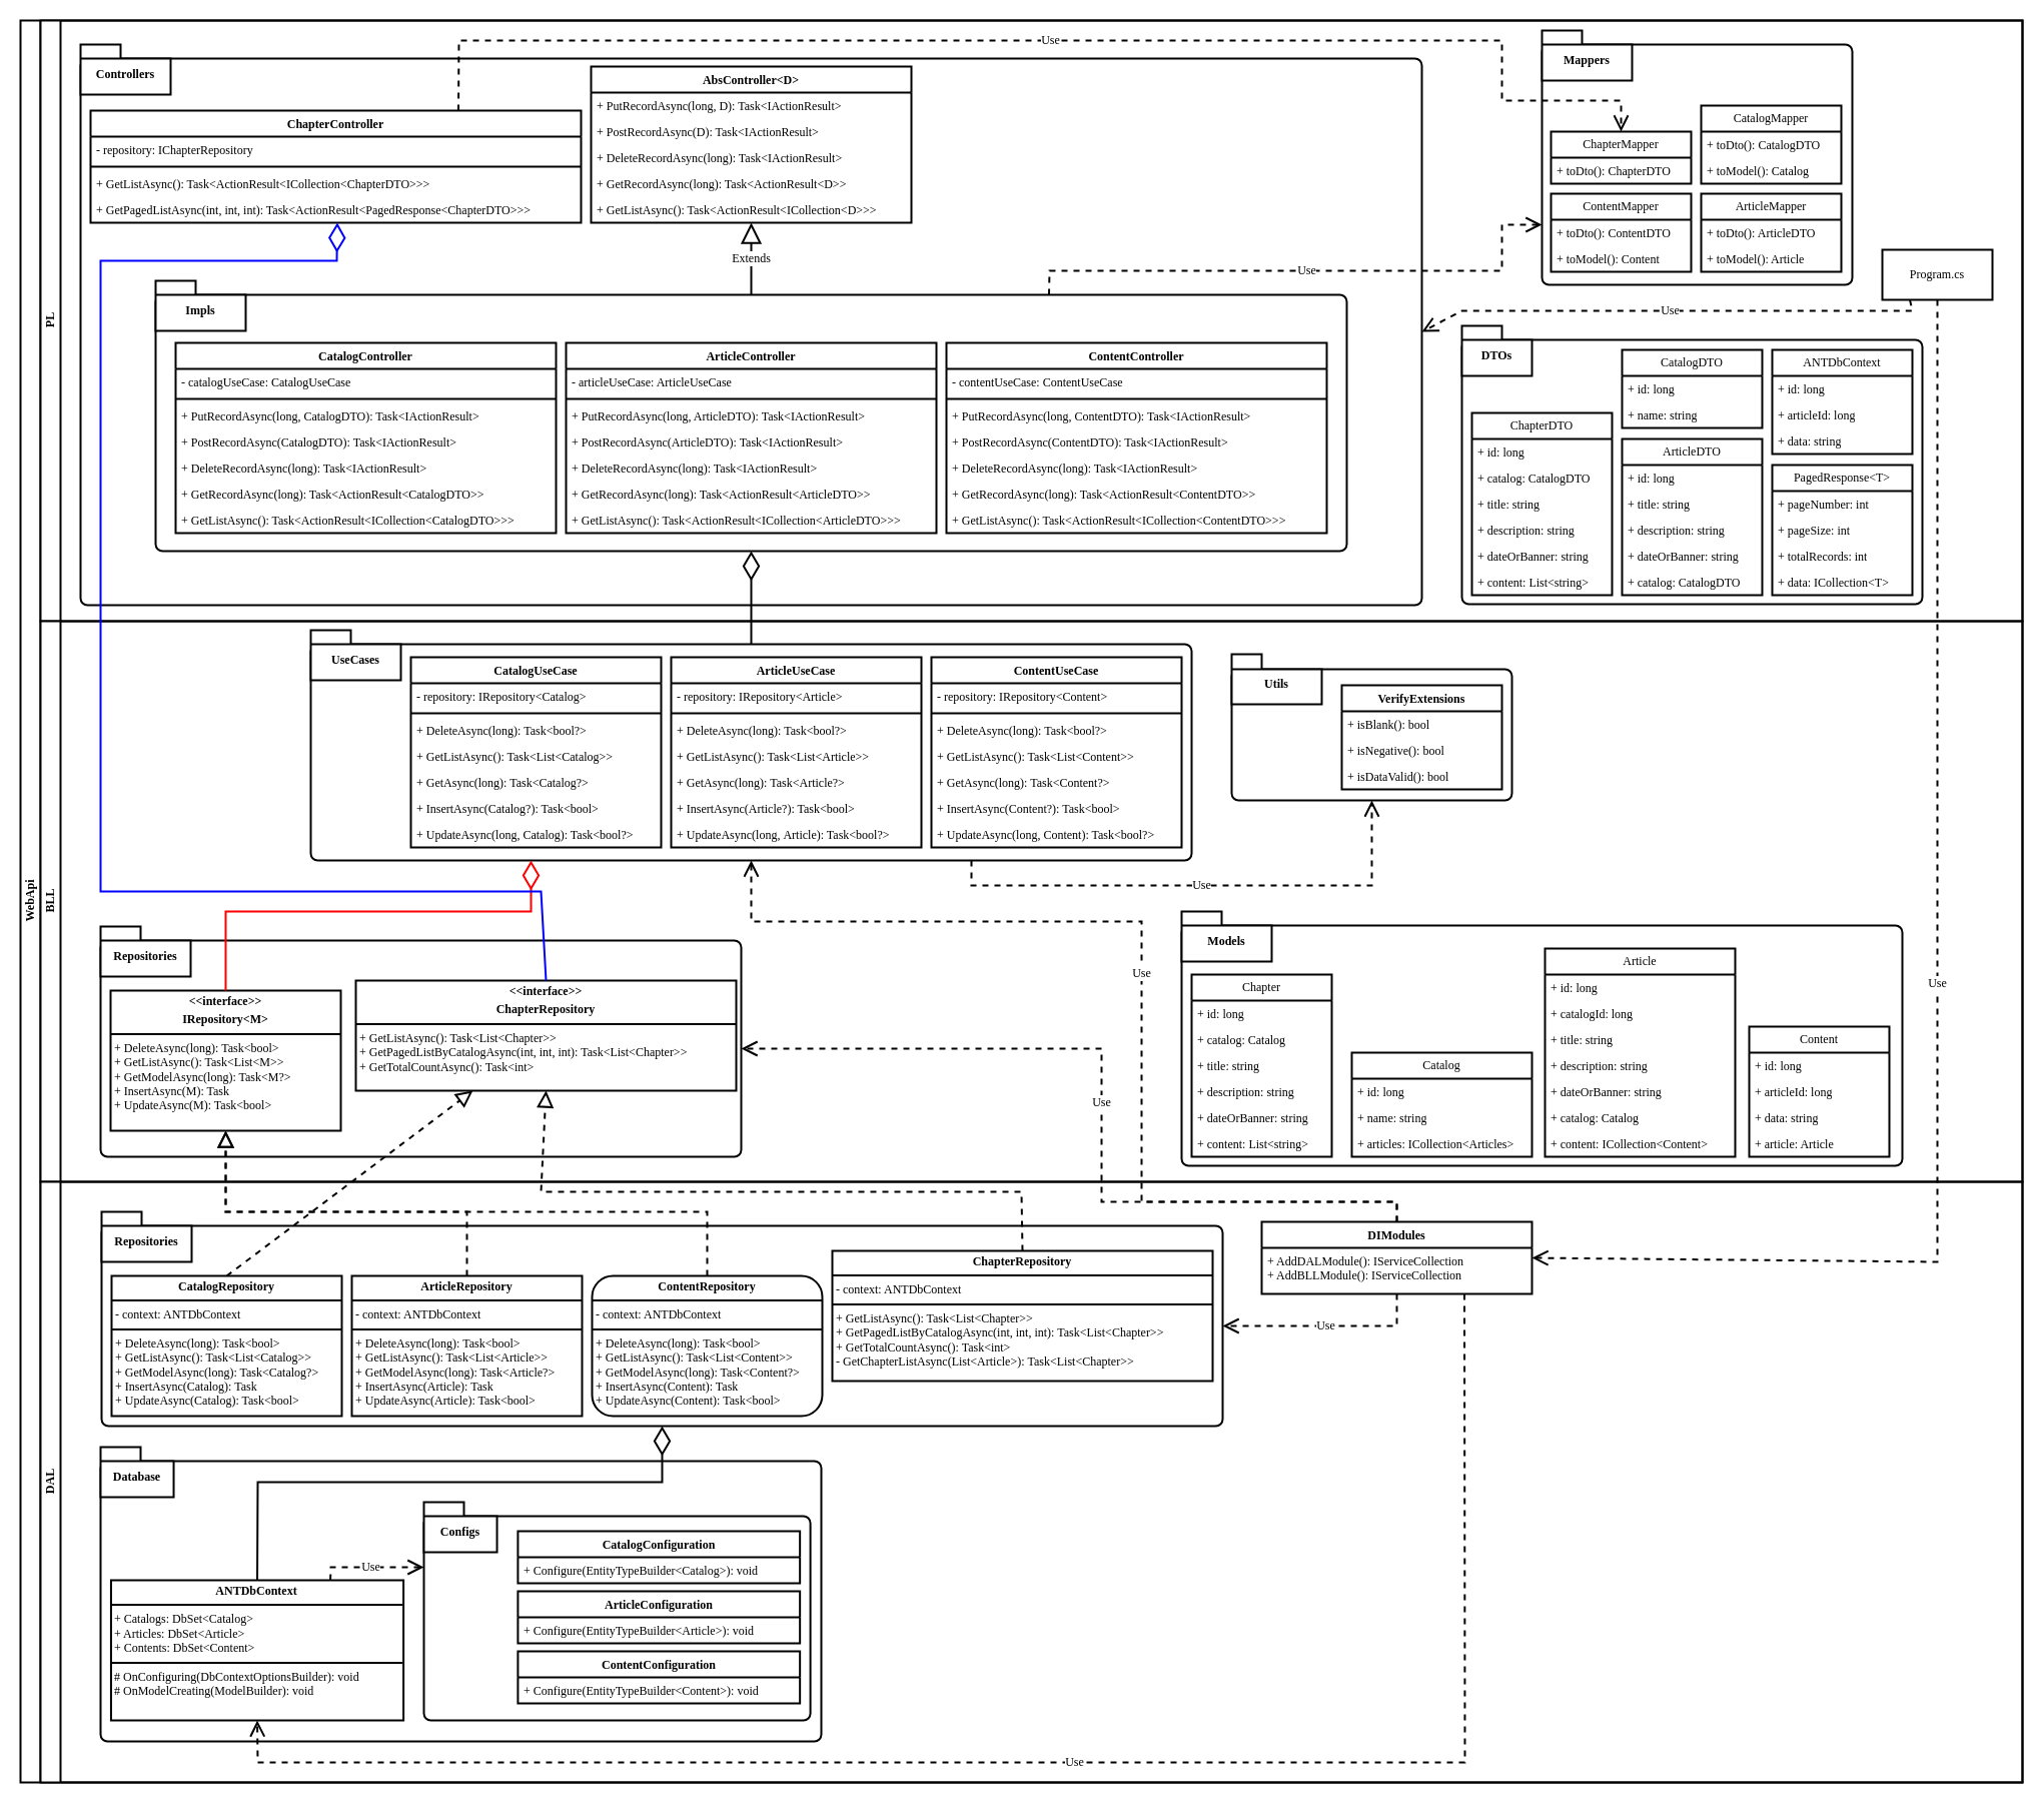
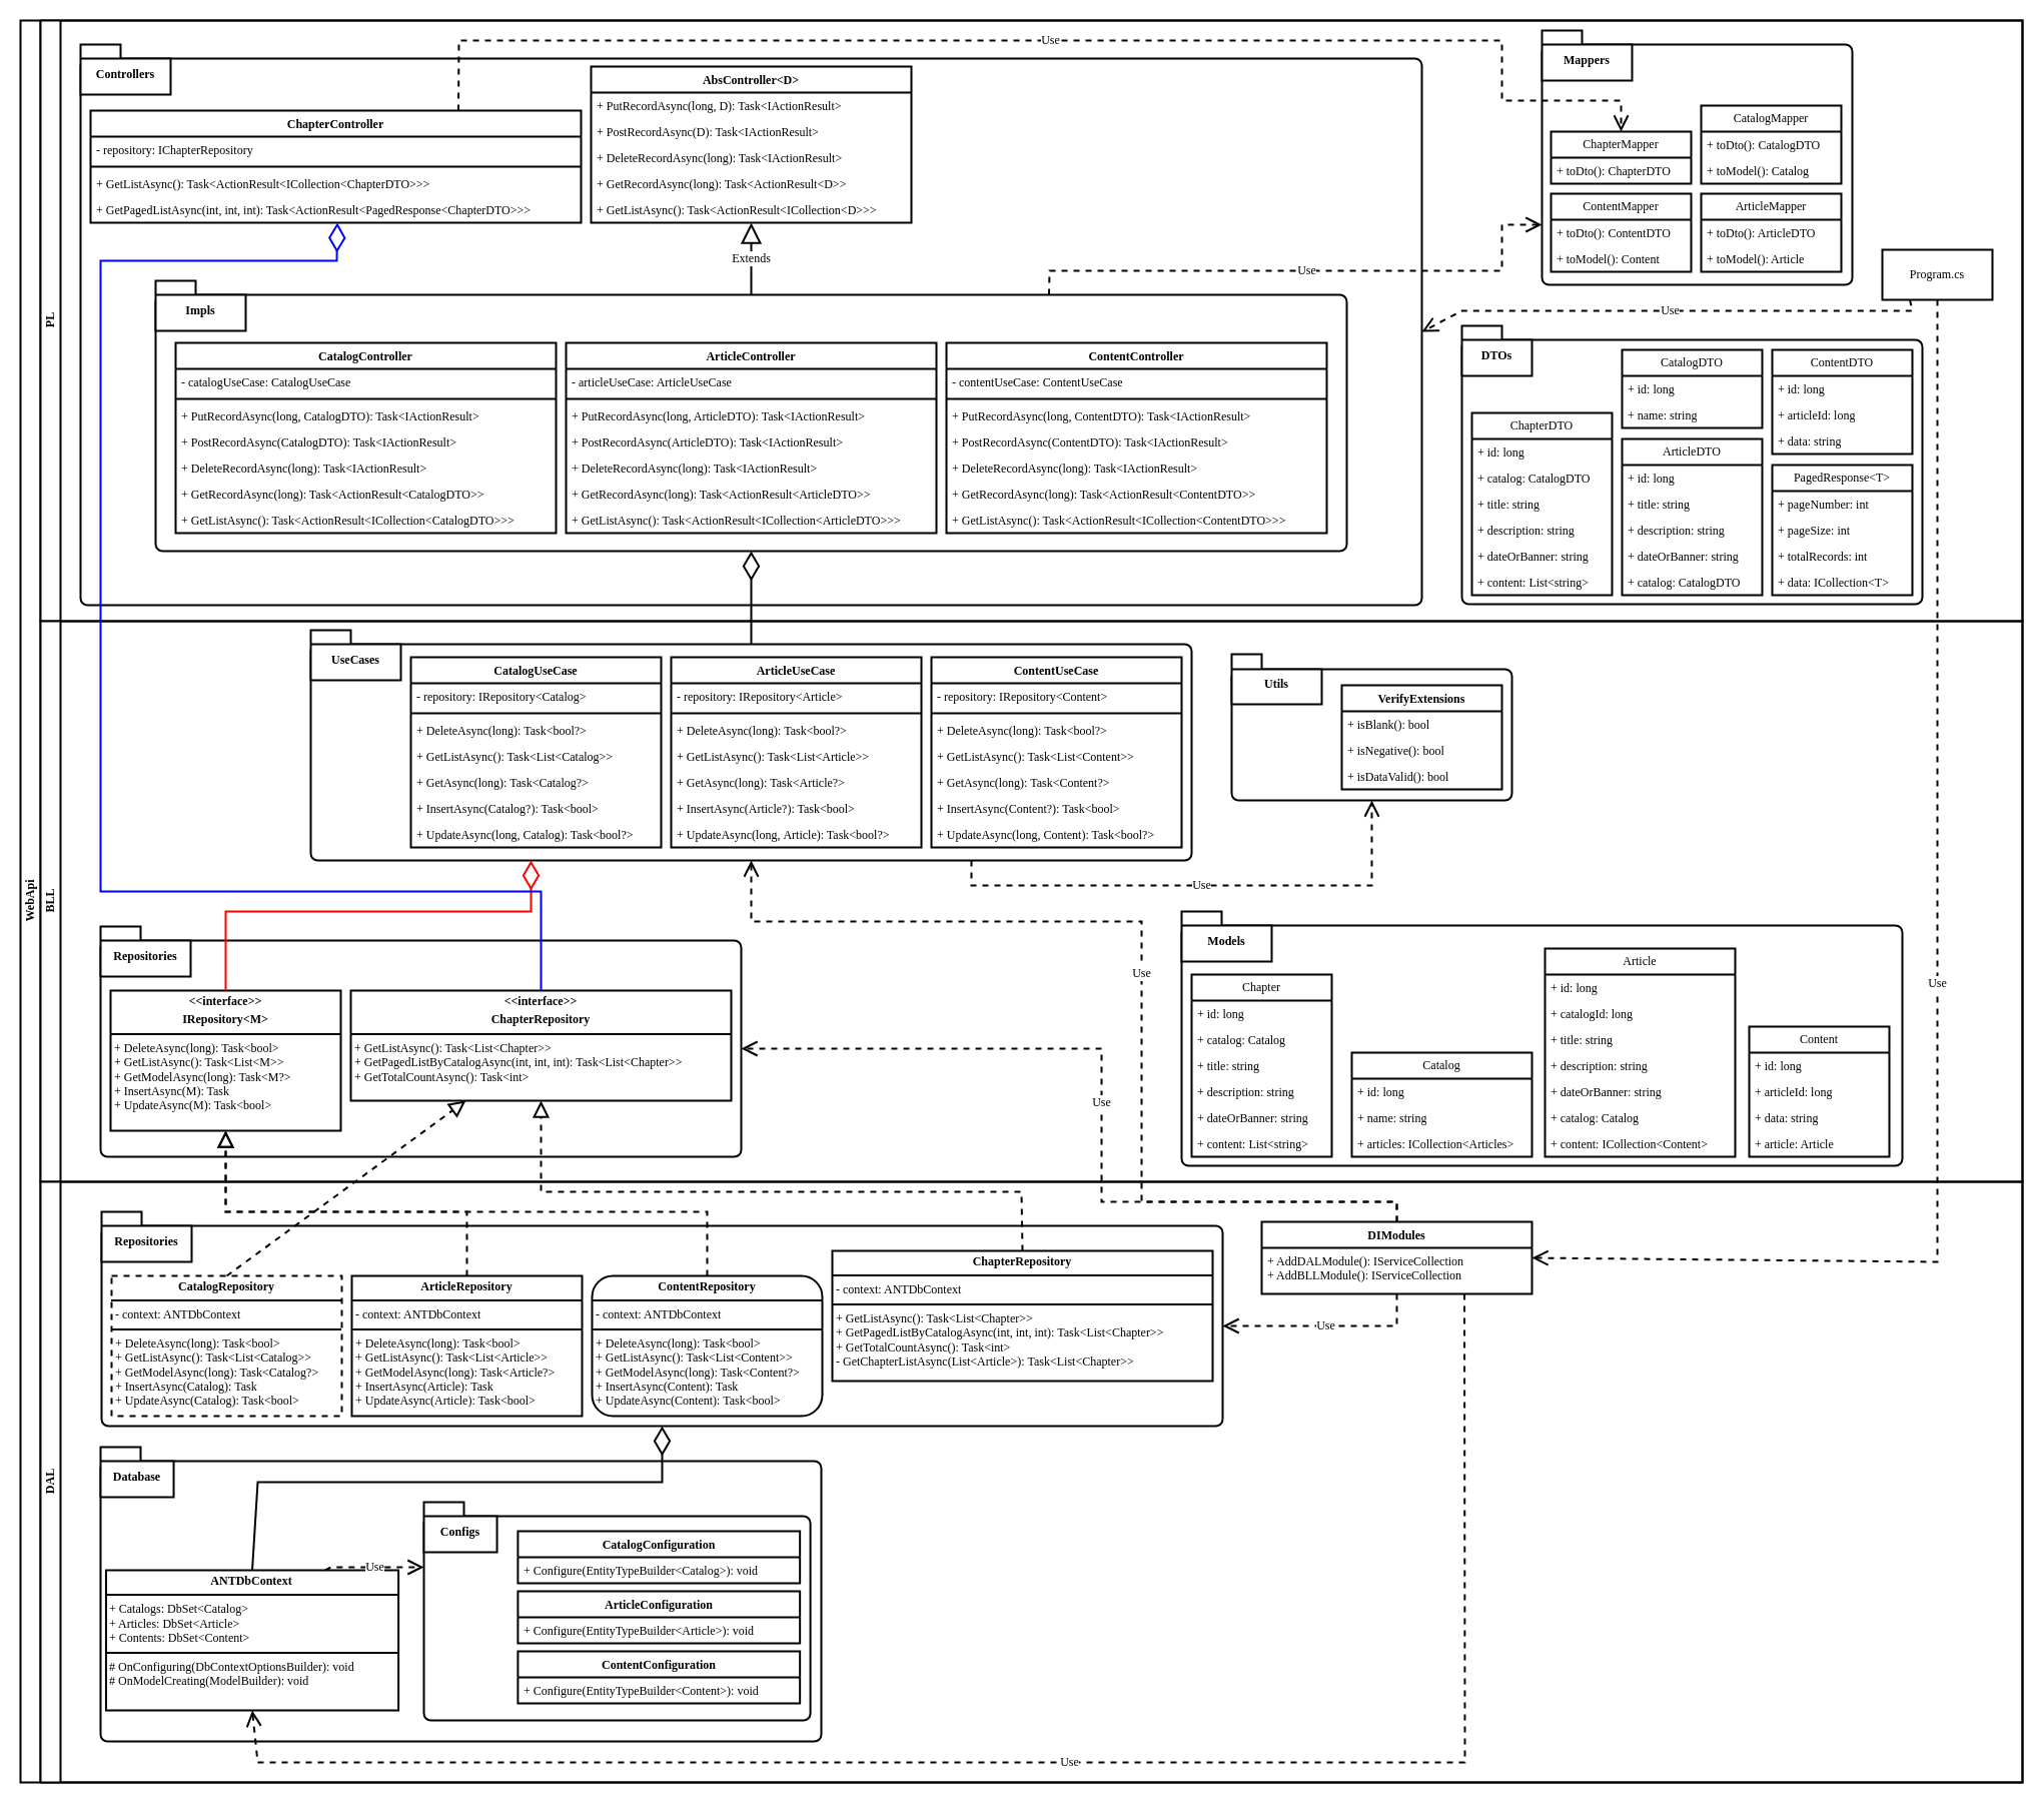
- <mxCell id="16" value="ANTDbContext" style="swimlane;fontStyle=0;childLayout=stackLayout;horizontal=1;startSize=26;fillColor=none;horizontalStack=0;resizeParent=1;resizeParentMax=0;resizeLast=0;collapsible=1;marginBottom=0;whiteSpace=wrap;html=1;fontFamily=Georgia;strokeWidth=2;fontSize=12;" vertex="1" parent="4"><mxGeometry x="310" y="24" width="140" height="104" as="geometry" /></mxCell>
+ <mxCell id="16" value="ContentDTO" style="swimlane;fontStyle=0;childLayout=stackLayout;horizontal=1;startSize=26;fillColor=none;horizontalStack=0;resizeParent=1;resizeParentMax=0;resizeLast=0;collapsible=1;marginBottom=0;whiteSpace=wrap;html=1;fontFamily=Georgia;strokeWidth=2;fontSize=12;" vertex="1" parent="4"><mxGeometry x="310" y="24" width="140" height="104" as="geometry" /></mxCell>
- <mxCell id="97" value="&lt;p style=&quot;margin:0px;margin-top:4px;text-align:center;&quot;&gt;&lt;b&gt;&amp;lt;&amp;lt;interface&amp;gt;&amp;gt;&lt;/b&gt;&lt;/p&gt;&lt;p style=&quot;margin:0px;margin-top:4px;text-align:center;&quot;&gt;&lt;b&gt;ChapterRepository&lt;/b&gt;&lt;/p&gt;&lt;hr style=&quot;border-style:solid;&quot;&gt;&lt;p style=&quot;margin:0px;margin-left:4px;&quot;&gt;&lt;span style=&quot;background-color: initial;&quot;&gt;+&amp;nbsp;GetListAsync(): Task&amp;lt;List&amp;lt;Chapter&amp;gt;&amp;gt;&lt;/span&gt;&lt;/p&gt;&lt;p style=&quot;margin:0px;margin-left:4px;&quot;&gt;+&amp;nbsp;GetPagedListByCatalogAsync(int, int, int)&lt;span style=&quot;background-color: initial;&quot;&gt;: Task&amp;lt;List&amp;lt;Chapter&amp;gt;&amp;gt;&lt;/span&gt;&lt;br&gt;&lt;/p&gt;&lt;p style=&quot;margin:0px;margin-left:4px;&quot;&gt;+&amp;nbsp;GetTotalCountAsync(): Task&amp;lt;int&amp;gt;&lt;/p&gt;" style="verticalAlign=top;align=left;overflow=fill;html=1;whiteSpace=wrap;fontFamily=Georgia;strokeWidth=2;fontSize=12;" parent="93" vertex="1"><mxGeometry x="255" y="54" width="380" height="110" as="geometry" /></mxCell>
+ <mxCell id="97" value="&lt;p style=&quot;margin:0px;margin-top:4px;text-align:center;&quot;&gt;&lt;b&gt;&amp;lt;&amp;lt;interface&amp;gt;&amp;gt;&lt;/b&gt;&lt;/p&gt;&lt;p style=&quot;margin:0px;margin-top:4px;text-align:center;&quot;&gt;&lt;b&gt;ChapterRepository&lt;/b&gt;&lt;/p&gt;&lt;hr style=&quot;border-style:solid;&quot;&gt;&lt;p style=&quot;margin:0px;margin-left:4px;&quot;&gt;&lt;span style=&quot;background-color: initial;&quot;&gt;+&amp;nbsp;GetListAsync(): Task&amp;lt;List&amp;lt;Chapter&amp;gt;&amp;gt;&lt;/span&gt;&lt;/p&gt;&lt;p style=&quot;margin:0px;margin-left:4px;&quot;&gt;+&amp;nbsp;GetPagedListByCatalogAsync(int, int, int)&lt;span style=&quot;background-color: initial;&quot;&gt;: Task&amp;lt;List&amp;lt;Chapter&amp;gt;&amp;gt;&lt;/span&gt;&lt;br&gt;&lt;/p&gt;&lt;p style=&quot;margin:0px;margin-left:4px;&quot;&gt;+&amp;nbsp;GetTotalCountAsync(): Task&amp;lt;int&amp;gt;&lt;/p&gt;" style="verticalAlign=top;align=left;overflow=fill;html=1;whiteSpace=wrap;fontFamily=Georgia;strokeWidth=2;fontSize=12;" parent="93" vertex="1"><mxGeometry x="250" y="64" width="380" height="110" as="geometry" /></mxCell>
- <mxCell id="166" value="&lt;p style=&quot;margin:0px;margin-top:4px;text-align:center;&quot;&gt;&lt;b&gt;CatalogRepository&lt;/b&gt;&lt;/p&gt;&lt;hr style=&quot;border-style:solid;&quot;&gt;&lt;p style=&quot;margin:0px;margin-left:4px;&quot;&gt;- context: ANTDbContext&lt;/p&gt;&lt;hr style=&quot;border-style:solid;&quot;&gt;&lt;p style=&quot;margin:0px;margin-left:4px;&quot;&gt;+ DeleteAsync(long): Task&amp;lt;bool&amp;gt;&lt;/p&gt;&lt;p style=&quot;margin:0px;margin-left:4px;&quot;&gt;+&amp;nbsp;GetListAsync(): Task&amp;lt;List&amp;lt;Catalog&amp;gt;&amp;gt;&lt;/p&gt;&lt;p style=&quot;margin:0px;margin-left:4px;&quot;&gt;+&amp;nbsp;GetModelAsync(long): Task&amp;lt;Catalog?&amp;gt;&lt;/p&gt;&lt;p style=&quot;margin:0px;margin-left:4px;&quot;&gt;+&amp;nbsp;InsertAsync(Catalog): Task&lt;/p&gt;&lt;p style=&quot;margin:0px;margin-left:4px;&quot;&gt;+&amp;nbsp;UpdateAsync(Catalog): Task&amp;lt;bool&amp;gt;&lt;/p&gt;" style="verticalAlign=top;align=left;overflow=fill;html=1;whiteSpace=wrap;fontFamily=Georgia;strokeWidth=2;fontSize=12;" parent="162" vertex="1"><mxGeometry x="10" y="64" width="230" height="140" as="geometry" /></mxCell>
+ <mxCell id="166" value="&lt;p style=&quot;margin:0px;margin-top:4px;text-align:center;&quot;&gt;&lt;b&gt;CatalogRepository&lt;/b&gt;&lt;/p&gt;&lt;hr style=&quot;border-style:solid;&quot;&gt;&lt;p style=&quot;margin:0px;margin-left:4px;&quot;&gt;- context: ANTDbContext&lt;/p&gt;&lt;hr style=&quot;border-style:solid;&quot;&gt;&lt;p style=&quot;margin:0px;margin-left:4px;&quot;&gt;+ DeleteAsync(long): Task&amp;lt;bool&amp;gt;&lt;/p&gt;&lt;p style=&quot;margin:0px;margin-left:4px;&quot;&gt;+&amp;nbsp;GetListAsync(): Task&amp;lt;List&amp;lt;Catalog&amp;gt;&amp;gt;&lt;/p&gt;&lt;p style=&quot;margin:0px;margin-left:4px;&quot;&gt;+&amp;nbsp;GetModelAsync(long): Task&amp;lt;Catalog?&amp;gt;&lt;/p&gt;&lt;p style=&quot;margin:0px;margin-left:4px;&quot;&gt;+&amp;nbsp;InsertAsync(Catalog): Task&lt;/p&gt;&lt;p style=&quot;margin:0px;margin-left:4px;&quot;&gt;+&amp;nbsp;UpdateAsync(Catalog): Task&amp;lt;bool&amp;gt;&lt;/p&gt;" style="verticalAlign=top;align=left;overflow=fill;html=1;whiteSpace=wrap;fontFamily=Georgia;strokeWidth=2;fontSize=12;dashed=1;" parent="162" vertex="1"><mxGeometry x="10" y="64" width="230" height="140" as="geometry" /></mxCell>
- <mxCell id="181" value="&lt;p style=&quot;margin:0px;margin-top:4px;text-align:center;&quot;&gt;&lt;b&gt;ANTDbContext&lt;/b&gt;&lt;/p&gt;&lt;hr style=&quot;border-style:solid;&quot;&gt;&lt;p style=&quot;margin:0px;margin-left:4px;&quot;&gt;+ Catalogs:&amp;nbsp;DbSet&amp;lt;Catalog&amp;gt;&lt;br&gt;+ Articles:&amp;nbsp;DbSet&amp;lt;Article&amp;gt;&lt;/p&gt;&lt;p style=&quot;margin:0px;margin-left:4px;&quot;&gt;+&amp;nbsp;Contents:&amp;nbsp;DbSet&amp;lt;Content&amp;gt;&lt;/p&gt;&lt;hr style=&quot;border-style:solid;&quot;&gt;&lt;p style=&quot;margin:0px;margin-left:4px;&quot;&gt;# OnConfiguring(DbContextOptionsBuilder): void&lt;br&gt;# OnModelCreating(ModelBuilder): void&lt;/p&gt;" style="verticalAlign=top;align=left;overflow=fill;html=1;whiteSpace=wrap;fontFamily=Georgia;strokeWidth=2;fontSize=12;" parent="169" vertex="1"><mxGeometry x="10.435" y="133" width="292.174" height="140" as="geometry" /></mxCell>
+ <mxCell id="181" value="&lt;p style=&quot;margin:0px;margin-top:4px;text-align:center;&quot;&gt;&lt;b&gt;ANTDbContext&lt;/b&gt;&lt;/p&gt;&lt;hr style=&quot;border-style:solid;&quot;&gt;&lt;p style=&quot;margin:0px;margin-left:4px;&quot;&gt;+ Catalogs:&amp;nbsp;DbSet&amp;lt;Catalog&amp;gt;&lt;br&gt;+ Articles:&amp;nbsp;DbSet&amp;lt;Article&amp;gt;&lt;/p&gt;&lt;p style=&quot;margin:0px;margin-left:4px;&quot;&gt;+&amp;nbsp;Contents:&amp;nbsp;DbSet&amp;lt;Content&amp;gt;&lt;/p&gt;&lt;hr style=&quot;border-style:solid;&quot;&gt;&lt;p style=&quot;margin:0px;margin-left:4px;&quot;&gt;# OnConfiguring(DbContextOptionsBuilder): void&lt;br&gt;# OnModelCreating(ModelBuilder): void&lt;/p&gt;" style="verticalAlign=top;align=left;overflow=fill;html=1;whiteSpace=wrap;fontFamily=Georgia;strokeWidth=2;fontSize=12;" parent="169" vertex="1"><mxGeometry x="5.435" y="123" width="292.174" height="140" as="geometry" /></mxCell>
